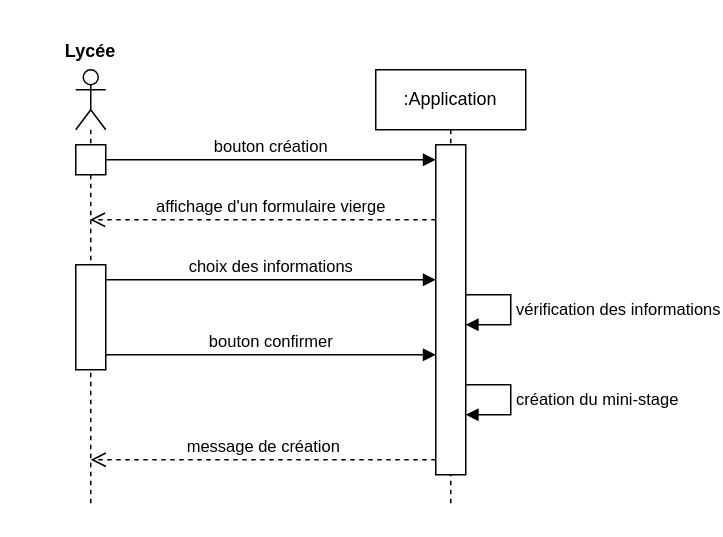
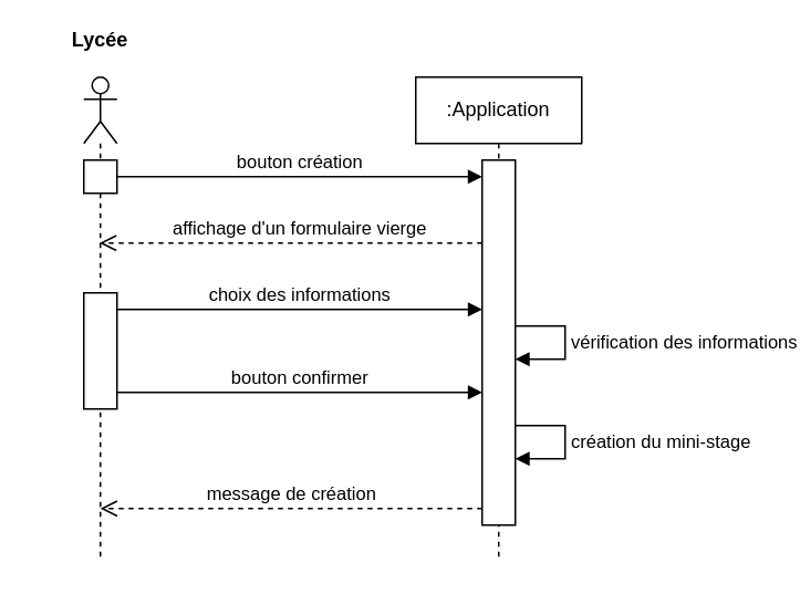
- <mxCell id="14" value="Lycée" style="text;align=center;fontStyle=1;verticalAlign=middle;spacingLeft=3;spacingRight=3;strokeColor=none;rotatable=0;points=[[0,0.5],[1,0.5]];portConstraint=eastwest;" vertex="1" parent="1"><mxGeometry x="20" y="20" width="80" height="26" as="geometry" /></mxCell>
+ <mxCell id="14" value="Lycée" style="text;align=center;fontStyle=1;verticalAlign=middle;spacingLeft=3;spacingRight=3;strokeColor=none;rotatable=0;points=[[0,0.5],[1,0.5]];portConstraint=eastwest;" vertex="1" parent="1"><mxGeometry x="20" y="10" width="80" height="26" as="geometry" /></mxCell>
